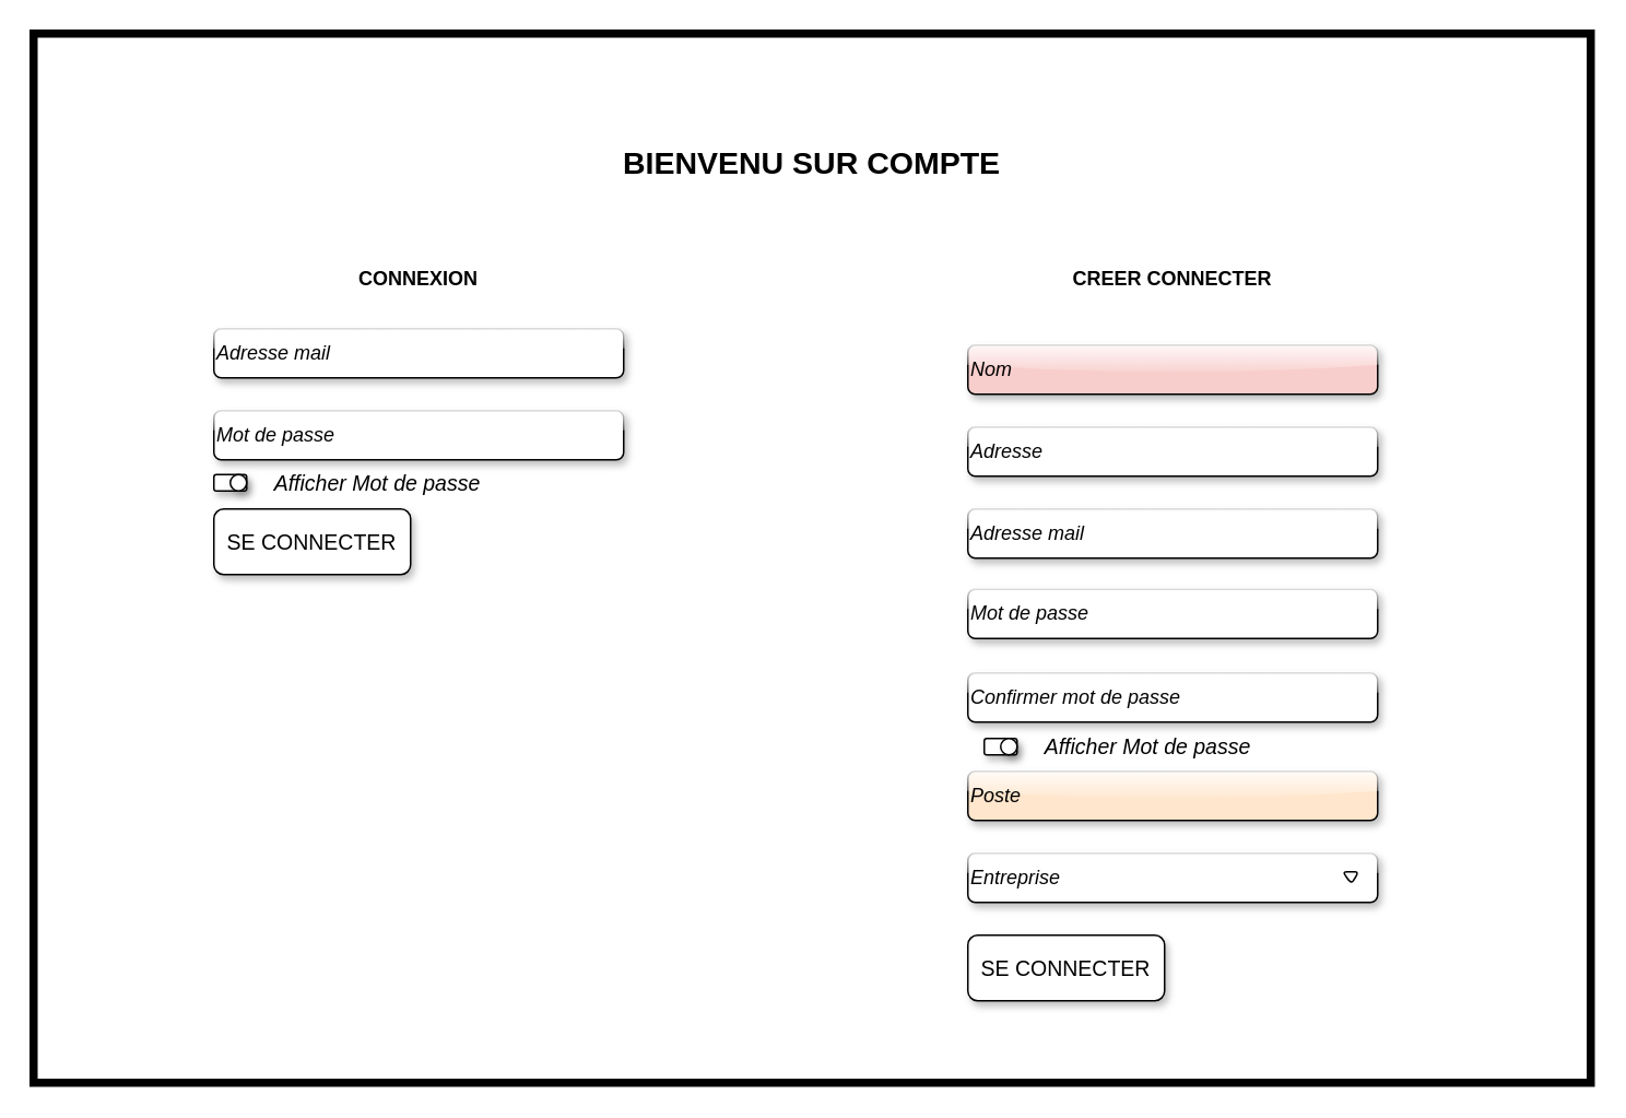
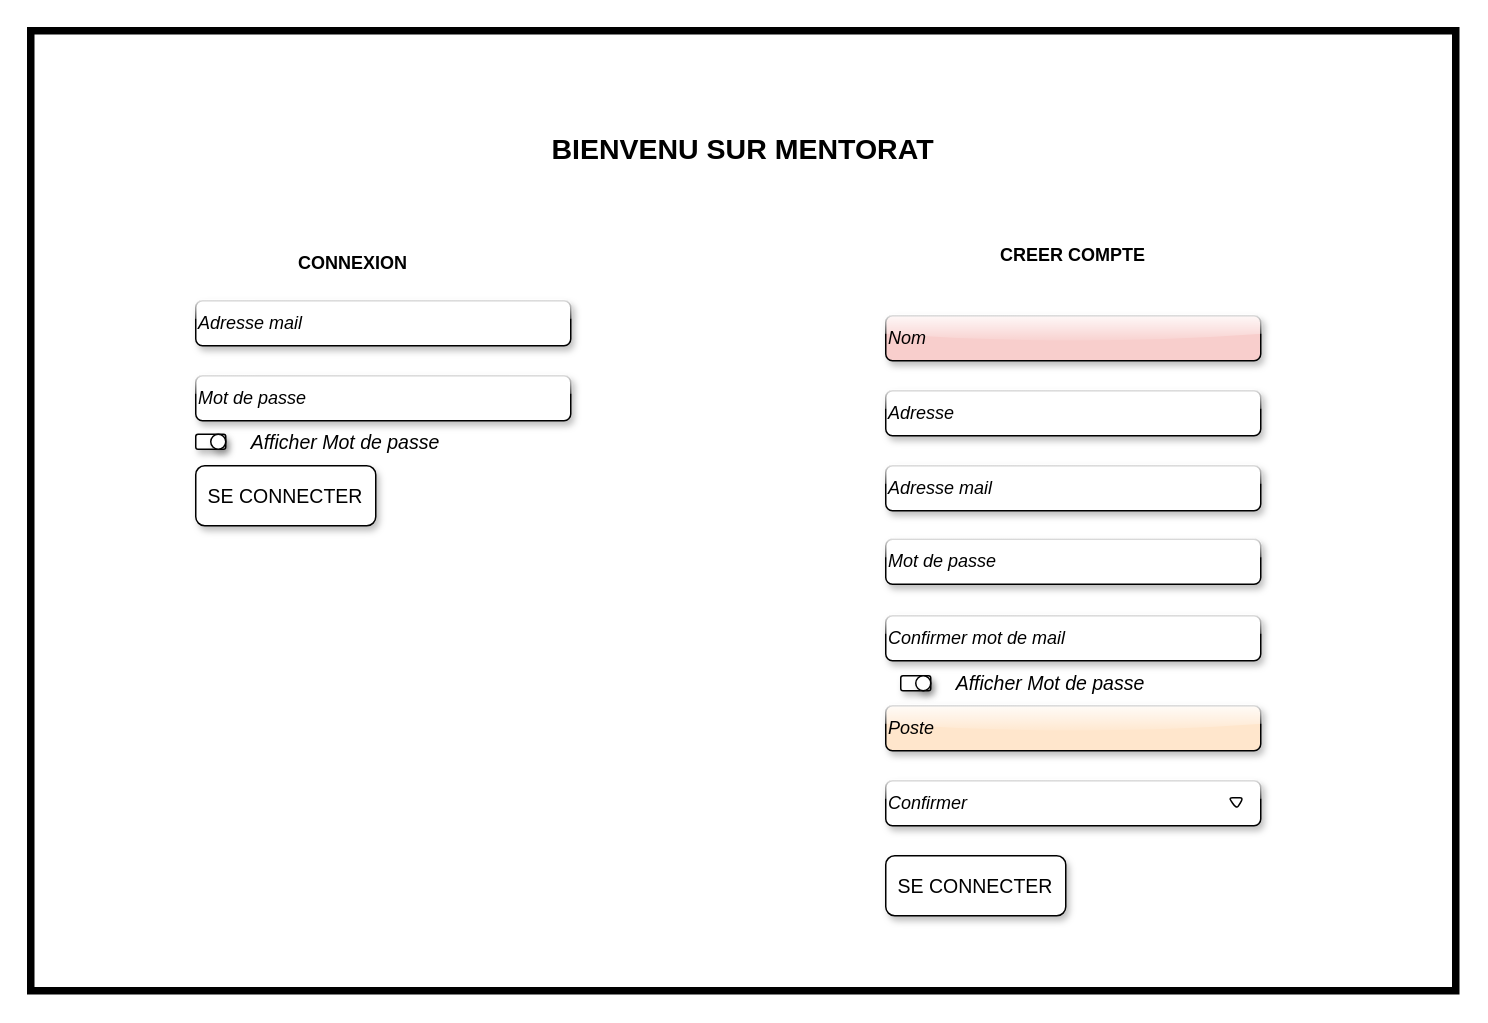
- <mxCell id="5" value="BIENVENU SUR COMPTE" style="text;html=1;strokeColor=none;fillColor=none;align=center;verticalAlign=middle;whiteSpace=wrap;rounded=0;fontStyle=1;fontSize=19;" vertex="1" parent="1"><mxGeometry x="325" y="90" width="340" height="20" as="geometry" /></mxCell>
+ <mxCell id="5" value="BIENVENU SUR MENTORAT" style="text;html=1;strokeColor=none;fillColor=none;align=center;verticalAlign=middle;whiteSpace=wrap;rounded=0;fontStyle=1;fontSize=19;" vertex="1" parent="1"><mxGeometry x="325" y="90" width="340" height="20" as="geometry" /></mxCell>
- <mxCell id="4" value="CONNEXION" style="text;html=1;strokeColor=none;fillColor=none;align=center;verticalAlign=middle;whiteSpace=wrap;rounded=0;fontStyle=1" vertex="1" parent="1"><mxGeometry x="190" y="160" width="130" height="20" as="geometry" /></mxCell>
+ <mxCell id="4" value="CONNEXION" style="text;html=1;strokeColor=none;fillColor=none;align=center;verticalAlign=middle;whiteSpace=wrap;rounded=0;fontStyle=1" vertex="1" parent="1"><mxGeometry x="170" y="165" width="130" height="20" as="geometry" /></mxCell>
- <mxCell id="8" value="CREER CONNECTER" style="text;html=1;strokeColor=none;fillColor=none;align=center;verticalAlign=middle;whiteSpace=wrap;rounded=0;fontStyle=1" vertex="1" parent="1"><mxGeometry x="650" y="160" width="130" height="20" as="geometry" /></mxCell>
+ <mxCell id="8" value="CREER COMPTE" style="text;html=1;strokeColor=none;fillColor=none;align=center;verticalAlign=middle;whiteSpace=wrap;rounded=0;fontStyle=1" vertex="1" parent="1"><mxGeometry x="650" y="160" width="130" height="20" as="geometry" /></mxCell>
- <mxCell id="14" value="&lt;i&gt;Confirmer mot de passe&lt;/i&gt;" style="rounded=1;whiteSpace=wrap;html=1;align=left;glass=1;shadow=1;" vertex="1" parent="1"><mxGeometry x="590" y="410" width="250" height="30" as="geometry" /></mxCell>
+ <mxCell id="14" value="&lt;i&gt;Confirmer mot de mail&lt;/i&gt;" style="rounded=1;whiteSpace=wrap;html=1;align=left;glass=1;shadow=1;" vertex="1" parent="1"><mxGeometry x="590" y="410" width="250" height="30" as="geometry" /></mxCell>
- <mxCell id="16" value="&lt;i&gt;Entreprise&lt;/i&gt;" style="rounded=1;whiteSpace=wrap;html=1;align=left;glass=1;shadow=1;" vertex="1" parent="1"><mxGeometry x="590" y="520" width="250" height="30" as="geometry" /></mxCell>
+ <mxCell id="16" value="&lt;i&gt;Confirmer&lt;/i&gt;" style="rounded=1;whiteSpace=wrap;html=1;align=left;glass=1;shadow=1;" vertex="1" parent="1"><mxGeometry x="590" y="520" width="250" height="30" as="geometry" /></mxCell>
